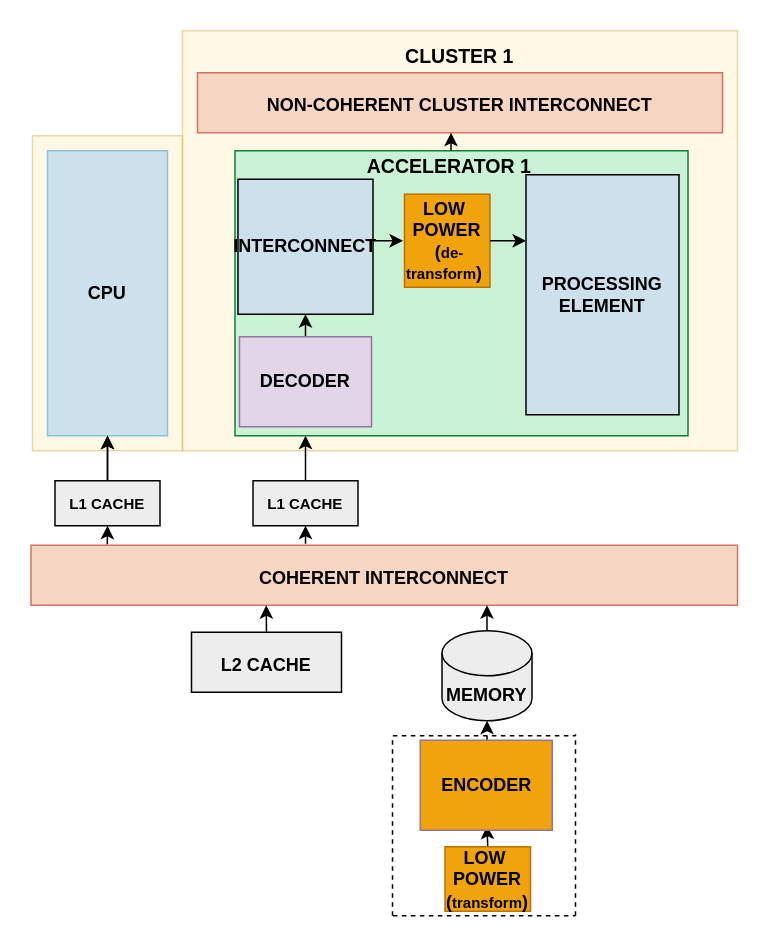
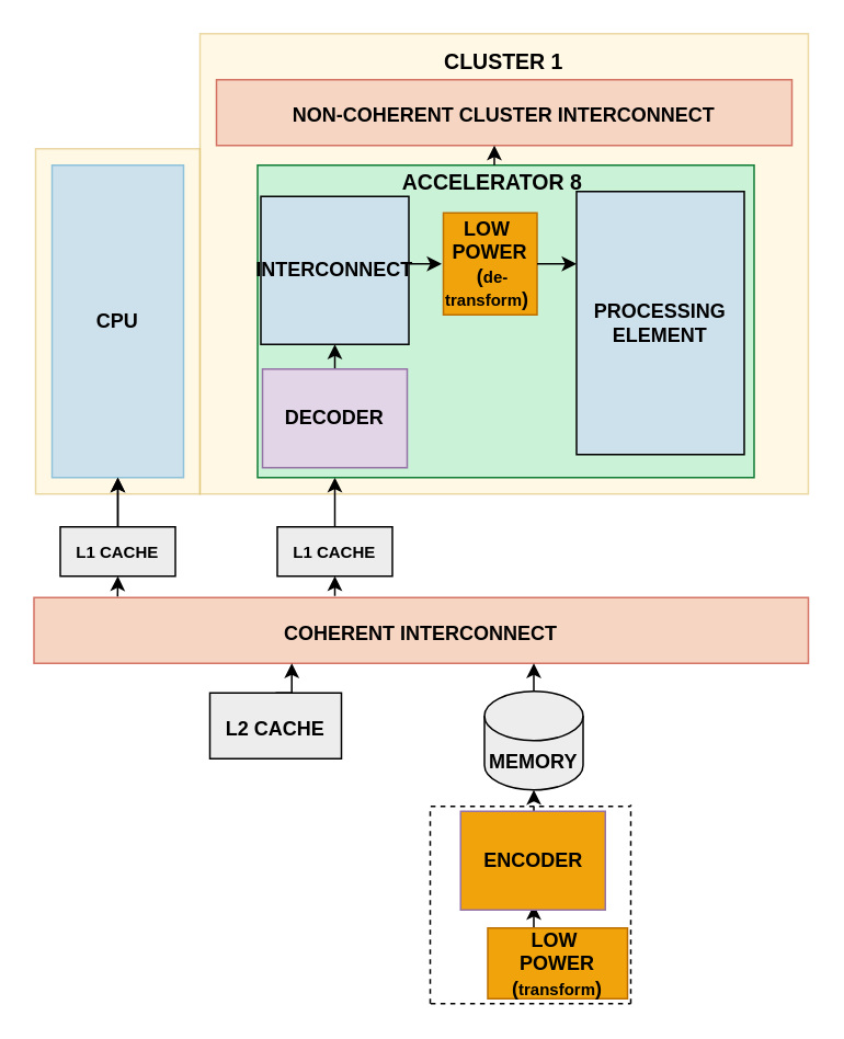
- <mxCell id="34" value="&lt;b&gt;&lt;font style=&quot;font-size: 13px;&quot;&gt;ACCELERATOR 1&lt;/font&gt;&lt;/b&gt;" style="text;html=1;strokeColor=none;fillColor=none;align=center;verticalAlign=middle;whiteSpace=wrap;rounded=0;fontSize=15;" vertex="1" parent="1"><mxGeometry x="234" y="94" width="130" height="30" as="geometry" /></mxCell>
+ <mxCell id="34" value="&lt;b&gt;&lt;font style=&quot;font-size: 13px;&quot;&gt;ACCELERATOR 8&lt;/font&gt;&lt;/b&gt;" style="text;html=1;strokeColor=none;fillColor=none;align=center;verticalAlign=middle;whiteSpace=wrap;rounded=0;fontSize=15;" vertex="1" parent="1"><mxGeometry x="234" y="94" width="130" height="30" as="geometry" /></mxCell>
- <mxCell id="10" value="&lt;font style=&quot;font-size: 12px;&quot;&gt;&lt;b style=&quot;&quot;&gt;L2 CACHE&lt;/b&gt;&lt;/font&gt;" style="rounded=0;whiteSpace=wrap;html=1;fontSize=15;fillColor=#EDEDED;" vertex="1" parent="1"><mxGeometry x="127" y="421" width="100" height="40" as="geometry" /></mxCell>
+ <mxCell id="10" value="&lt;font style=&quot;font-size: 12px;&quot;&gt;&lt;b style=&quot;&quot;&gt;L2 CACHE&lt;/b&gt;&lt;/font&gt;" style="rounded=0;whiteSpace=wrap;html=1;fontSize=15;fillColor=#EDEDED;" vertex="1" parent="1"><mxGeometry x="127" y="421" width="80" height="40" as="geometry" /></mxCell>
- <mxCell id="20" value="&lt;b&gt;&amp;nbsp; LOW&amp;nbsp; &amp;nbsp; &amp;nbsp;POWER&amp;nbsp; &amp;nbsp;(&lt;span style=&quot;font-size: 10px;&quot;&gt;transform&lt;/span&gt;)&amp;nbsp;&lt;/b&gt;" style="rounded=0;whiteSpace=wrap;html=1;fillColor=#f0a30a;align=center;fontColor=#000000;strokeColor=#BD7000;" vertex="1" parent="1"><mxGeometry x="296" y="564" width="57" height="43" as="geometry" /></mxCell>
+ <mxCell id="20" value="&lt;b&gt;&amp;nbsp; LOW&amp;nbsp; &amp;nbsp; &amp;nbsp;POWER&amp;nbsp; &amp;nbsp;(&lt;span style=&quot;font-size: 10px;&quot;&gt;transform&lt;/span&gt;)&amp;nbsp;&lt;/b&gt;" style="rounded=0;whiteSpace=wrap;html=1;fillColor=#f0a30a;align=center;fontColor=#000000;strokeColor=#BD7000;" vertex="1" parent="1"><mxGeometry x="296" y="564" width="85" height="43" as="geometry" /></mxCell>
